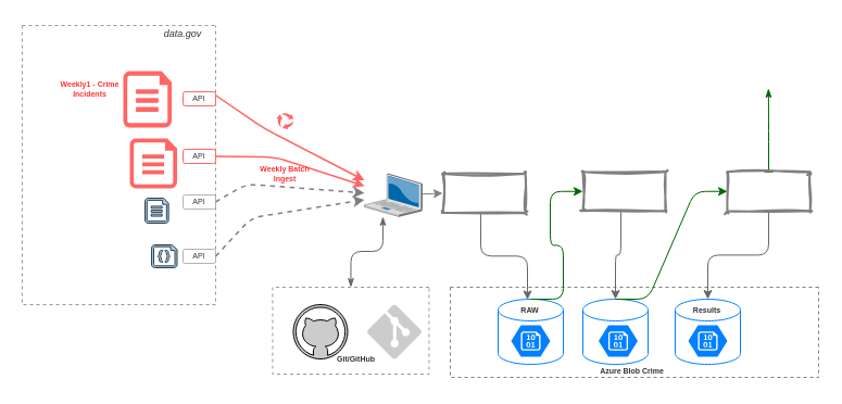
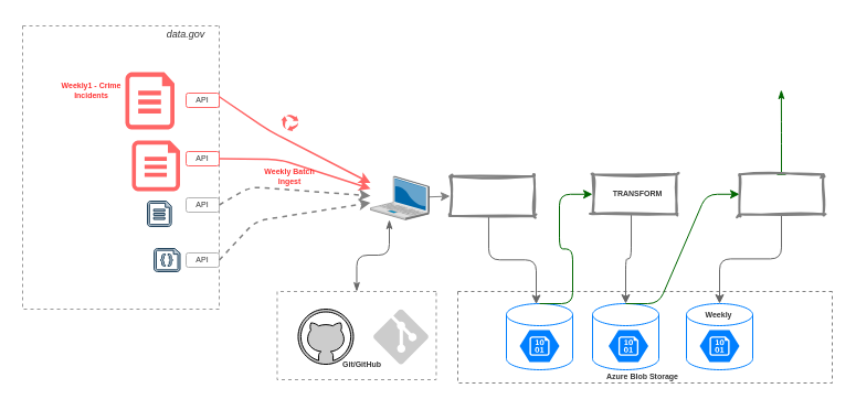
+ <mxCell id="35" value="&lt;font color=&quot;#333333&quot;&gt;TRANSFORM&lt;/font&gt;" style="text;html=1;strokeColor=none;fillColor=none;align=center;verticalAlign=middle;whiteSpace=wrap;rounded=0;strokeWidth=1;fontSize=7;fontStyle=1" vertex="1" parent="34"><mxGeometry x="20" y="9.5" width="42" height="17" as="geometry" /></mxCell>
- <mxCell id="20" value="&lt;font color=&quot;#333333&quot;&gt;RAW&lt;/font&gt;" style="text;html=1;strokeColor=none;fillColor=none;align=center;verticalAlign=middle;whiteSpace=wrap;rounded=0;strokeWidth=1;fontSize=7;fontStyle=1" vertex="1" parent="13"><mxGeometry x="55" y="15" width="37" height="14" as="geometry" /></mxCell>
- <mxCell id="21" value="&lt;font color=&quot;#333333&quot;&gt;Results&lt;/font&gt;" style="text;html=1;strokeColor=none;fillColor=none;align=center;verticalAlign=middle;whiteSpace=wrap;rounded=0;strokeWidth=1;fontSize=7;fontStyle=1" vertex="1" parent="13"><mxGeometry x="218" y="15" width="37" height="14" as="geometry" /></mxCell>
+ <mxCell id="21" value="&lt;font color=&quot;#333333&quot;&gt;Weekly&lt;/font&gt;" style="text;html=1;strokeColor=none;fillColor=none;align=center;verticalAlign=middle;whiteSpace=wrap;rounded=0;strokeWidth=1;fontSize=7;fontStyle=1" vertex="1" parent="13"><mxGeometry x="218" y="15" width="37" height="14" as="geometry" /></mxCell>
- <mxCell id="22" value="&lt;font color=&quot;#333333&quot;&gt;Azure Blob Crime&lt;/font&gt;" style="text;html=1;strokeColor=none;fillColor=none;align=center;verticalAlign=middle;whiteSpace=wrap;rounded=0;strokeWidth=1;fontSize=7;fontStyle=1" vertex="1" parent="13"><mxGeometry x="128" y="69" width="79" height="17" as="geometry" /></mxCell>
+ <mxCell id="22" value="&lt;font color=&quot;#333333&quot;&gt;Azure Blob Storage&lt;/font&gt;" style="text;html=1;strokeColor=none;fillColor=none;align=center;verticalAlign=middle;whiteSpace=wrap;rounded=0;strokeWidth=1;fontSize=7;fontStyle=1" vertex="1" parent="13"><mxGeometry x="128" y="69" width="79" height="17" as="geometry" /></mxCell>
